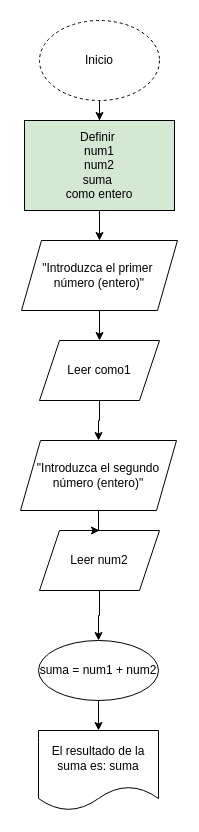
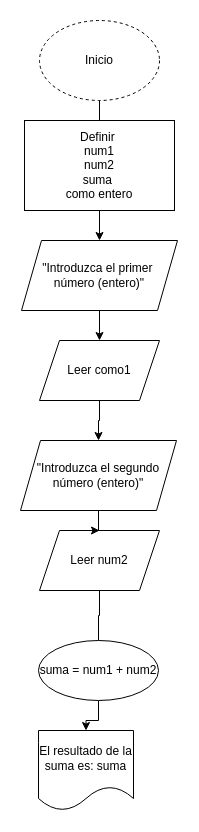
- <mxCell id="2" value="" style="edgeStyle=orthogonalEdgeStyle;rounded=0;orthogonalLoop=1;jettySize=auto;html=1;" edge="1" parent="1" source="3" target="5"><mxGeometry relative="1" as="geometry" /></mxCell>
+ <mxCell id="2" value="" style="edgeStyle=orthogonalEdgeStyle;rounded=0;orthogonalLoop=1;jettySize=auto;html=1;endArrow=none;" edge="1" parent="1" source="3" target="5"><mxGeometry relative="1" as="geometry" /></mxCell>
- <mxCell id="5" value="Definir&amp;nbsp;&lt;div&gt;num1&lt;/div&gt;&lt;div&gt;num2&lt;/div&gt;&lt;div&gt;suma&amp;nbsp;&lt;/div&gt;&lt;div&gt;como entero&lt;/div&gt;" style="rounded=0;whiteSpace=wrap;html=1;fillColor=#d5e8d4;" vertex="1" parent="1"><mxGeometry x="24" y="120" width="150" height="90" as="geometry" /></mxCell>
+ <mxCell id="5" value="Definir&amp;nbsp;&lt;div&gt;num1&lt;/div&gt;&lt;div&gt;num2&lt;/div&gt;&lt;div&gt;suma&amp;nbsp;&lt;/div&gt;&lt;div&gt;como entero&lt;/div&gt;" style="rounded=0;whiteSpace=wrap;html=1;" vertex="1" parent="1"><mxGeometry x="24" y="120" width="150" height="90" as="geometry" /></mxCell>
- <mxCell id="8" value="" style="edgeStyle=orthogonalEdgeStyle;rounded=0;orthogonalLoop=1;jettySize=auto;html=1;" edge="1" parent="1" source="9" target="11"><mxGeometry relative="1" as="geometry" /></mxCell>
+ <mxCell id="8" value="" style="edgeStyle=orthogonalEdgeStyle;rounded=0;orthogonalLoop=1;jettySize=auto;html=1;endArrow=none;" edge="1" parent="1" source="9" target="11"><mxGeometry relative="1" as="geometry" /></mxCell>
- <mxCell id="12" value="El resultado de la suma es: suma" style="shape=document;whiteSpace=wrap;html=1;boundedLbl=1;" vertex="1" parent="1"><mxGeometry x="38" y="730" width="120" height="80" as="geometry" /></mxCell>
+ <mxCell id="12" value="El resultado de la suma es: suma" style="shape=document;whiteSpace=wrap;html=1;boundedLbl=1;" vertex="1" parent="1"><mxGeometry x="38" y="730" width="95" height="80" as="geometry" /></mxCell>
